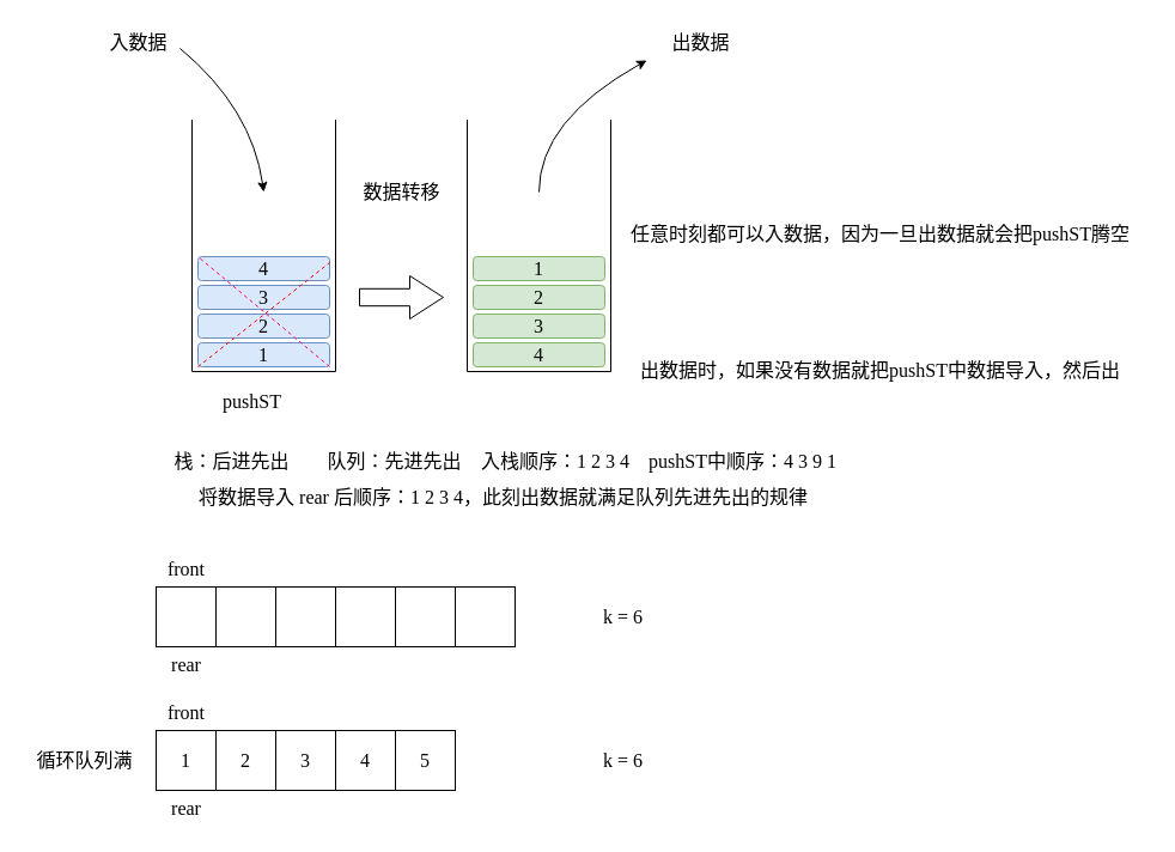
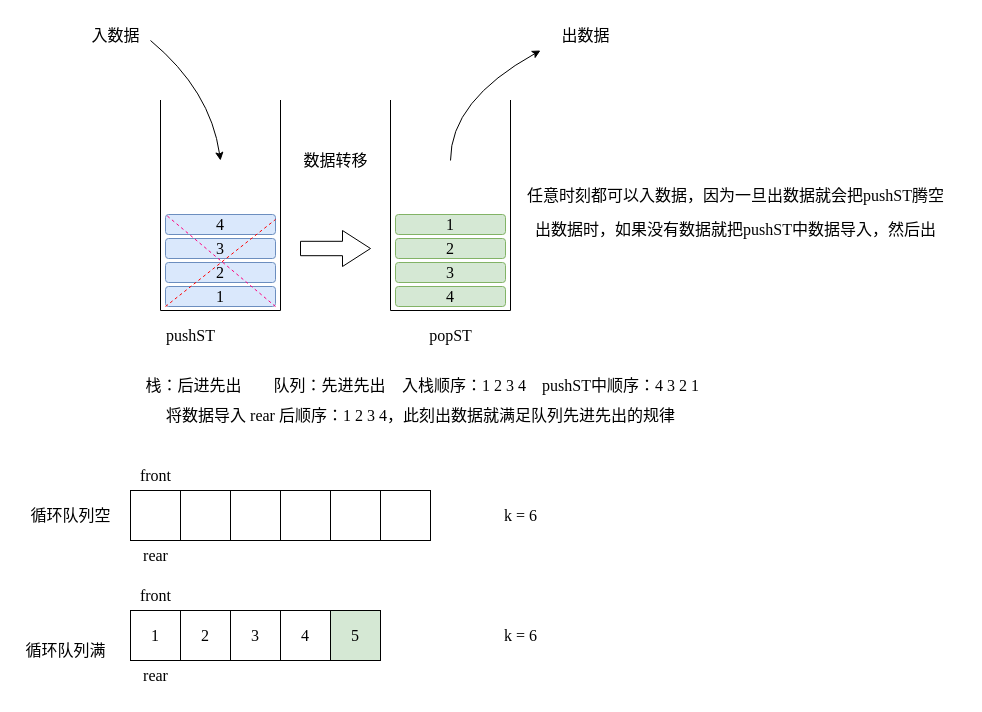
- <mxCell id="10" value="出数据时，如果没有数据就把pushST中数据导入，然后出" style="text;html=1;align=center;verticalAlign=middle;resizable=0;points=[];autosize=1;strokeColor=none;fillColor=none;fontSize=16;fontFamily=Comic Sans MS;" parent="1" vertex="1"><mxGeometry x="520" y="294" width="430" height="30" as="geometry" /></mxCell>
+ <mxCell id="10" value="出数据时，如果没有数据就把pushST中数据导入，然后出" style="text;html=1;align=center;verticalAlign=middle;resizable=0;points=[];autosize=1;strokeColor=none;fillColor=none;fontSize=16;fontFamily=Comic Sans MS;" parent="1" vertex="1"><mxGeometry x="520" y="214" width="430" height="30" as="geometry" /></mxCell>
- <mxCell id="4" value="&lt;font style=&quot;font-size: 16px;&quot; face=&quot;Comic Sans MS&quot;&gt;pushST&lt;/font&gt;" style="text;html=1;align=center;verticalAlign=middle;resizable=0;points=[];autosize=1;strokeColor=none;fillColor=none;" parent="1" vertex="1"><mxGeometry x="170" y="320" width="80" height="30" as="geometry" /></mxCell>
+ <mxCell id="4" value="&lt;font style=&quot;font-size: 16px;&quot; face=&quot;Comic Sans MS&quot;&gt;pushST&lt;/font&gt;" style="text;html=1;align=center;verticalAlign=middle;resizable=0;points=[];autosize=1;strokeColor=none;fillColor=none;" parent="1" vertex="1"><mxGeometry x="150" y="320" width="80" height="30" as="geometry" /></mxCell>
+ <mxCell id="5" value="popST" style="text;html=1;align=center;verticalAlign=middle;resizable=0;points=[];autosize=1;strokeColor=none;fillColor=none;fontSize=16;fontFamily=Comic Sans MS;" parent="1" vertex="1"><mxGeometry x="415" y="320" width="70" height="30" as="geometry" /></mxCell>
- <mxCell id="17" value="入栈顺序：1 2 3 4&amp;nbsp; &amp;nbsp; pushST中顺序：4 3 9 1" style="text;html=1;align=center;verticalAlign=middle;resizable=0;points=[];autosize=1;strokeColor=none;fillColor=none;fontSize=16;fontFamily=Comic Sans MS;" parent="1" vertex="1"><mxGeometry x="380" y="370" width="340" height="30" as="geometry" /></mxCell>
+ <mxCell id="17" value="入栈顺序：1 2 3 4&amp;nbsp; &amp;nbsp; pushST中顺序：4 3 2 1" style="text;html=1;align=center;verticalAlign=middle;resizable=0;points=[];autosize=1;strokeColor=none;fillColor=none;fontSize=16;fontFamily=Comic Sans MS;" parent="1" vertex="1"><mxGeometry x="380" y="370" width="340" height="30" as="geometry" /></mxCell>
+ <mxCell id="36" value="循环队列空" style="text;html=1;align=center;verticalAlign=middle;resizable=0;points=[];autosize=1;strokeColor=none;fillColor=none;fontSize=16;fontFamily=Comic Sans MS;" vertex="1" parent="1"><mxGeometry x="20" y="500" width="100" height="30" as="geometry" /></mxCell>
- <mxCell id="45" value="循环队列满" style="text;html=1;align=center;verticalAlign=middle;resizable=0;points=[];autosize=1;strokeColor=none;fillColor=none;fontSize=16;fontFamily=Comic Sans MS;" vertex="1" parent="1"><mxGeometry x="20" y="620" width="100" height="30" as="geometry" /></mxCell>
+ <mxCell id="45" value="循环队列满" style="text;html=1;align=center;verticalAlign=middle;resizable=0;points=[];autosize=1;strokeColor=none;fillColor=none;fontSize=16;fontFamily=Comic Sans MS;" vertex="1" parent="1"><mxGeometry x="15" y="635" width="100" height="30" as="geometry" /></mxCell>
- <mxCell id="41" value="5" style="whiteSpace=wrap;html=1;aspect=fixed;fontFamily=Comic Sans MS;fontSize=16;" vertex="1" parent="1"><mxGeometry x="330" y="610" width="50" height="50" as="geometry" /></mxCell>
+ <mxCell id="41" value="5" style="whiteSpace=wrap;html=1;aspect=fixed;fontFamily=Comic Sans MS;fontSize=16;fillColor=#d5e8d4;" vertex="1" parent="1"><mxGeometry x="330" y="610" width="50" height="50" as="geometry" /></mxCell>
